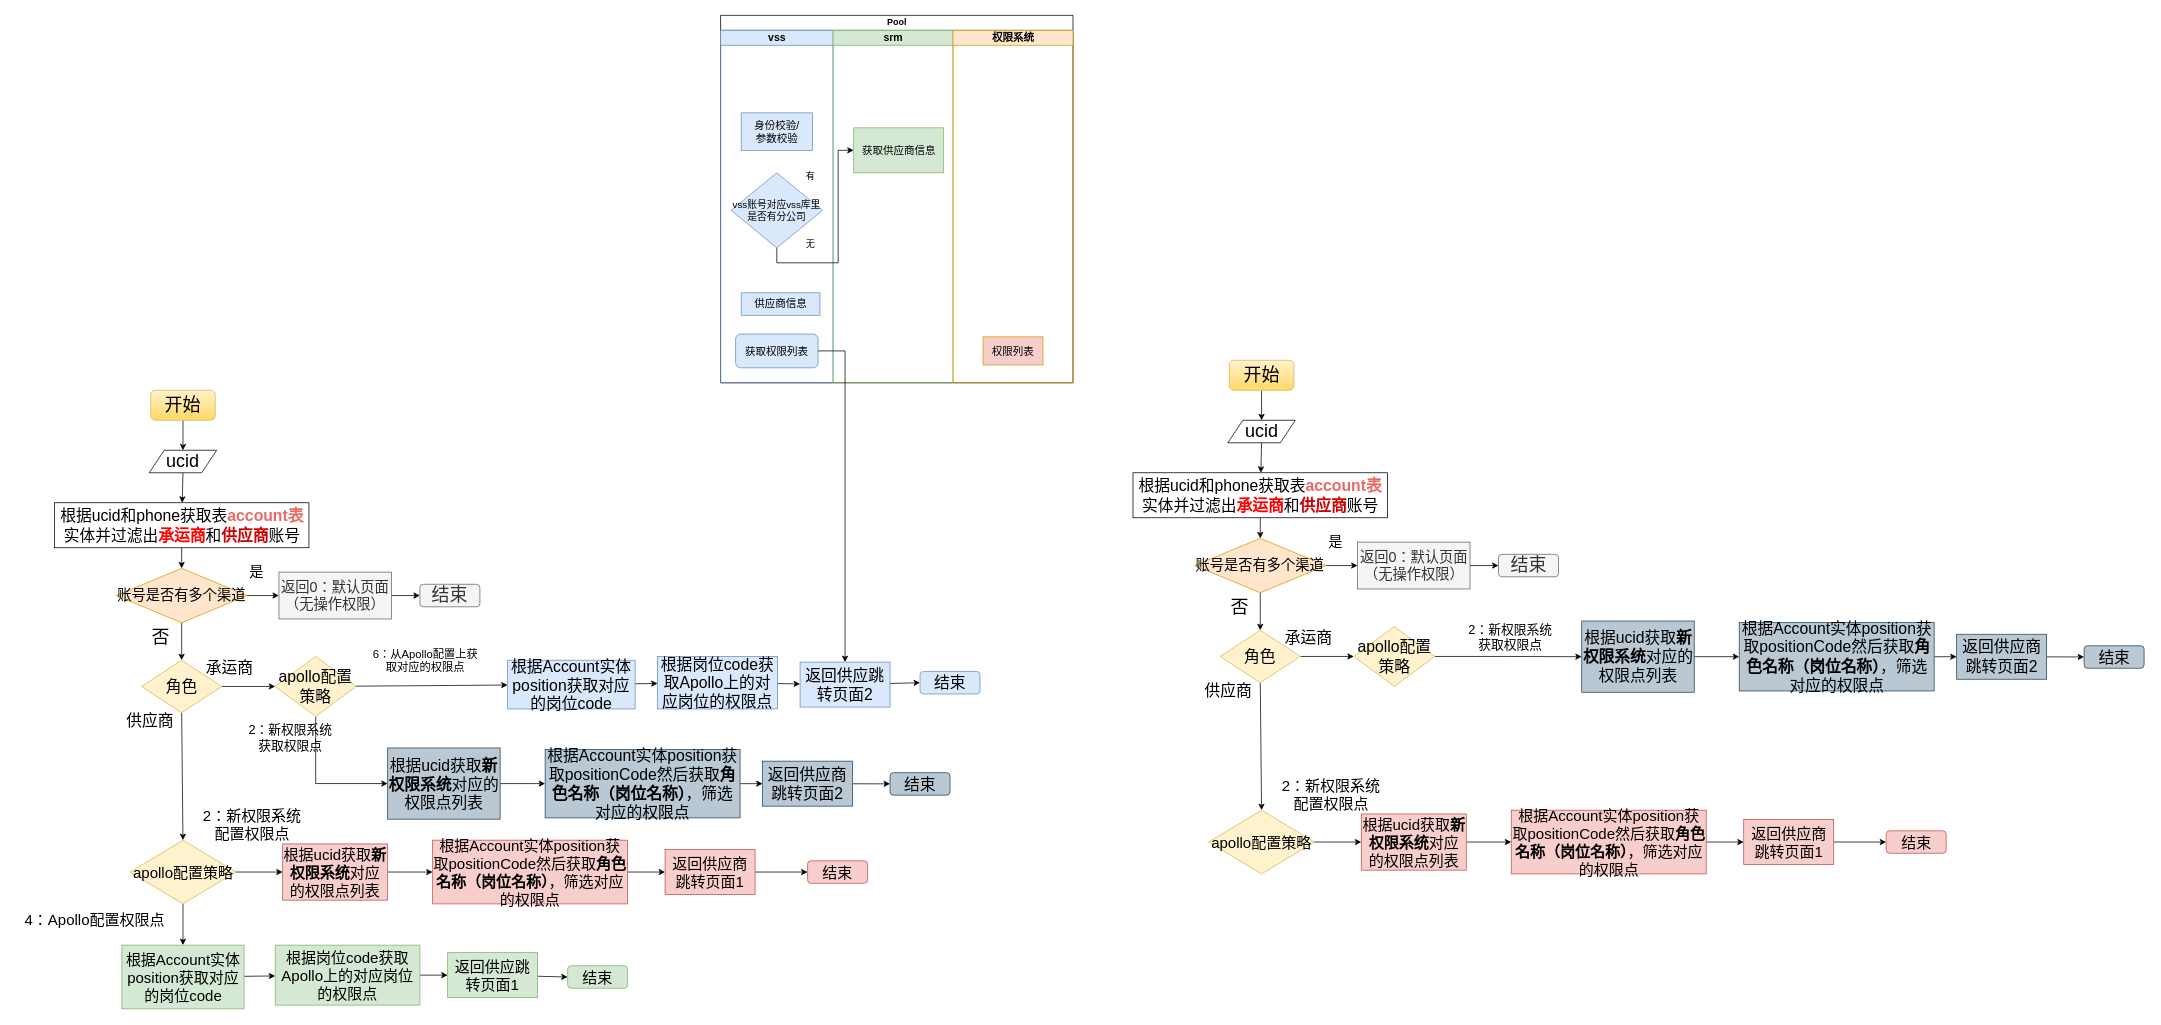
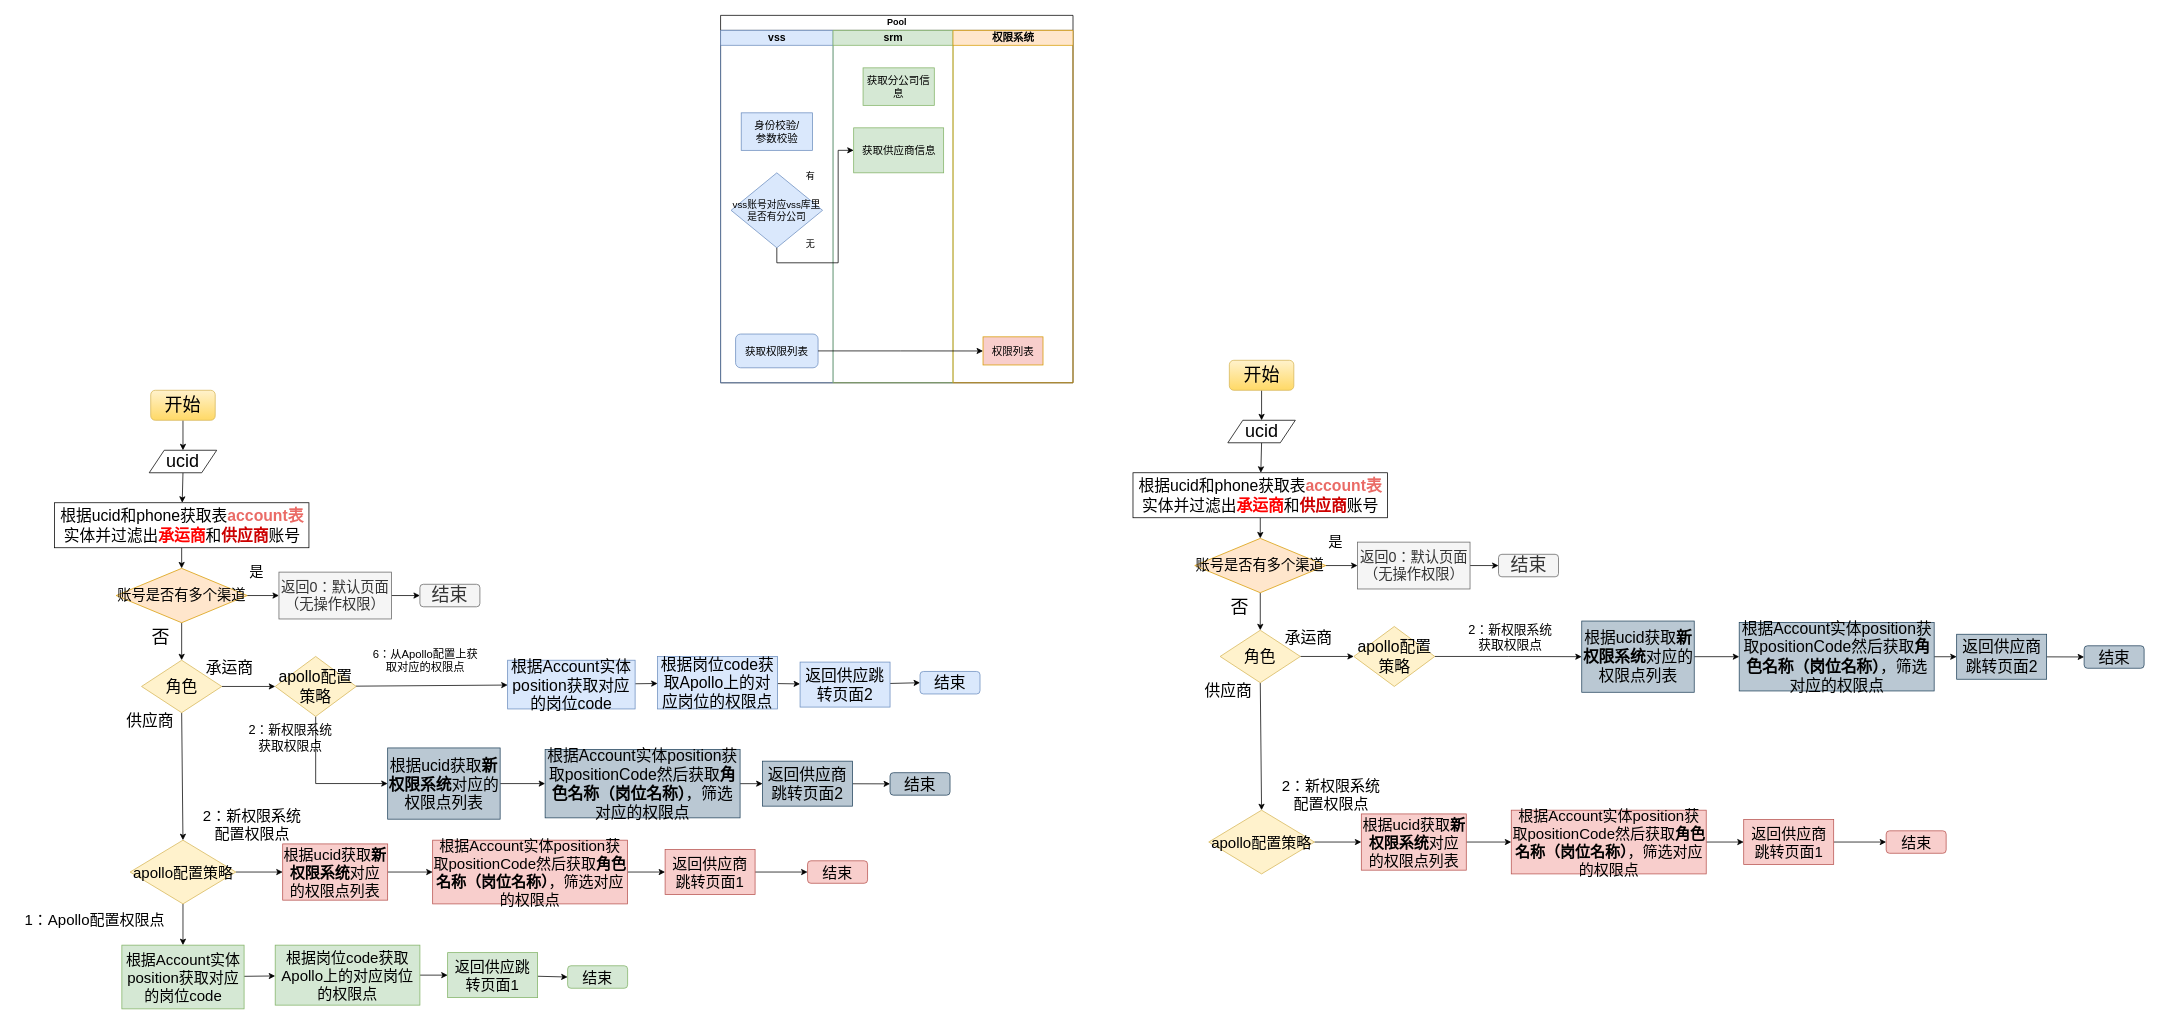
+ <mxCell id="12" value="&lt;span style=&quot;font-size: 14px;&quot;&gt;获取分公司信息&lt;/span&gt;" style="rounded=0;whiteSpace=wrap;html=1;fillColor=#d5e8d4;strokeColor=#82b366;" vertex="1" parent="10"><mxGeometry x="40" y="50" width="95" height="50" as="geometry" /></mxCell>
- <mxCell id="8" value="&lt;font style=&quot;font-size: 14px;&quot;&gt;供应商信息&lt;/font&gt;" style="rounded=0;whiteSpace=wrap;html=1;fillColor=#dae8fc;strokeColor=#6c8ebf;" vertex="1" parent="3"><mxGeometry x="27.5" y="350" width="105" height="30" as="geometry" /></mxCell>
- <mxCell id="16" style="edgeStyle=orthogonalEdgeStyle;rounded=0;orthogonalLoop=1;jettySize=auto;html=1;exitX=1;exitY=0.5;exitDx=0;exitDy=0;" edge="1" parent="2" source="9" target="63"><mxGeometry relative="1" as="geometry" /></mxCell>
+ <mxCell id="16" style="edgeStyle=orthogonalEdgeStyle;rounded=0;orthogonalLoop=1;jettySize=auto;html=1;exitX=1;exitY=0.5;exitDx=0;exitDy=0;" edge="1" parent="2" source="9" target="14"><mxGeometry relative="1" as="geometry" /></mxCell>
- <mxCell id="40" value="4：Apollo配置权限点" style="text;html=1;align=center;verticalAlign=middle;resizable=0;points=[];autosize=1;strokeColor=none;fillColor=none;fontSize=20;fontColor=#000000;" vertex="1" parent="1"><mxGeometry x="20" y="1205" width="210" height="40" as="geometry" /></mxCell>
+ <mxCell id="40" value="1：Apollo配置权限点" style="text;html=1;align=center;verticalAlign=middle;resizable=0;points=[];autosize=1;strokeColor=none;fillColor=none;fontSize=20;fontColor=#000000;" vertex="1" parent="1"><mxGeometry x="20" y="1205" width="210" height="40" as="geometry" /></mxCell>
